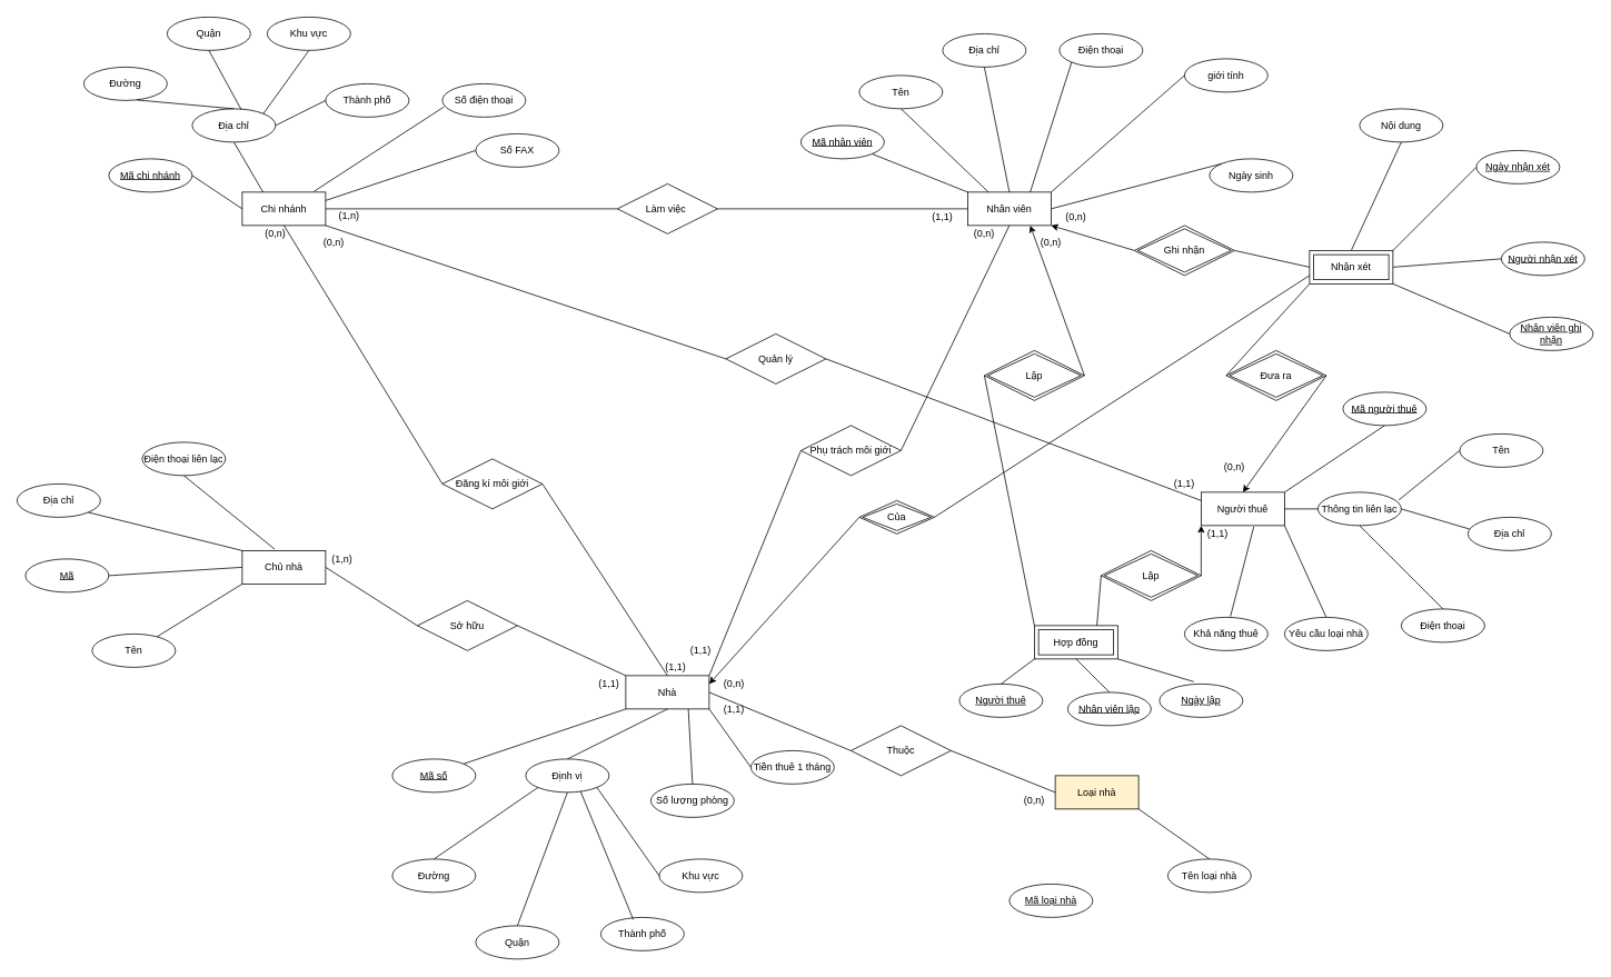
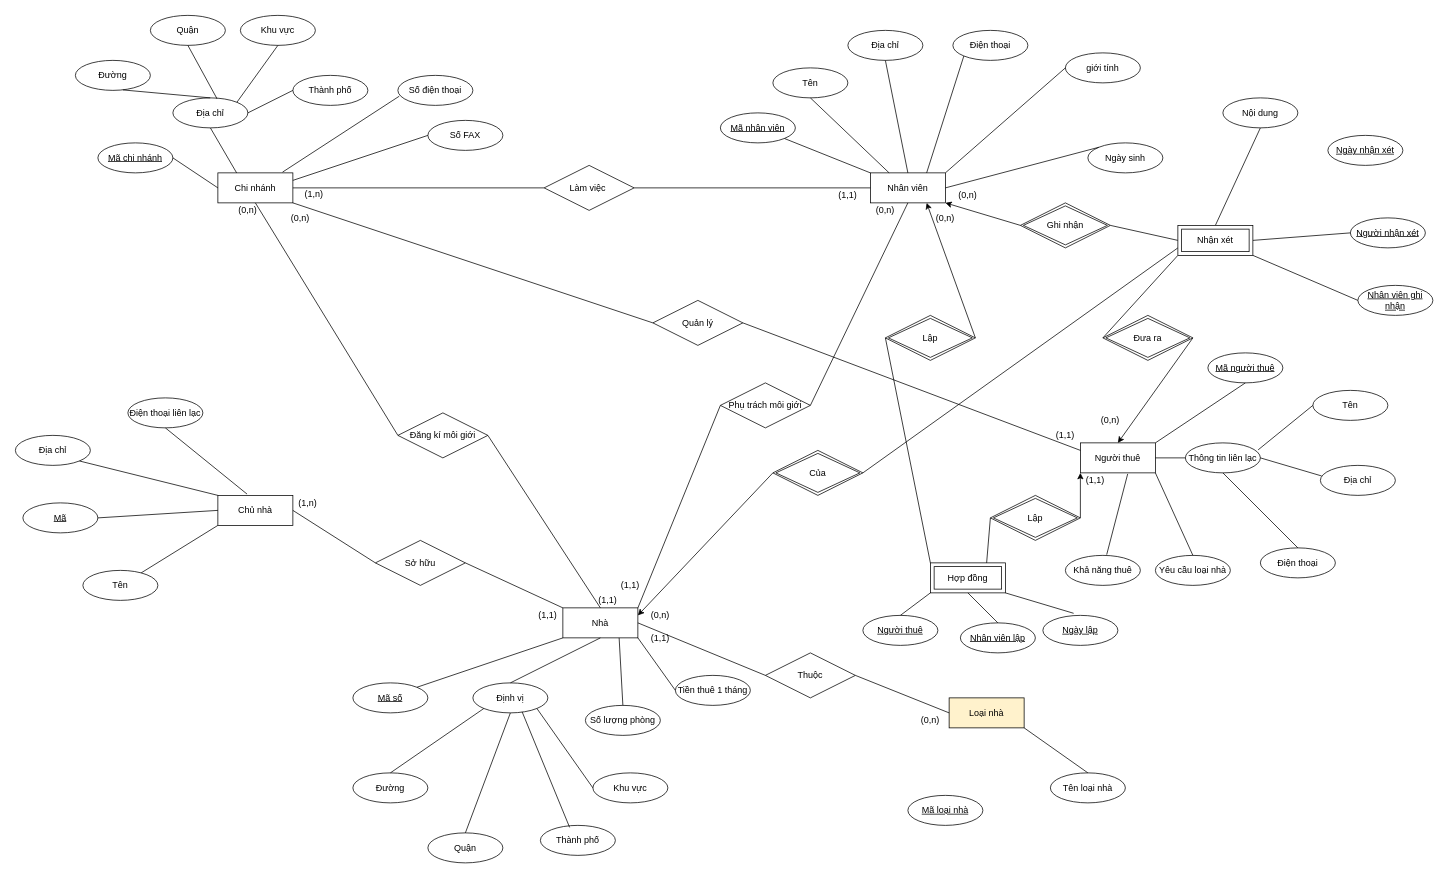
- <mxCell id="32" value="Làm việc&amp;nbsp;" style="shape=rhombus;perimeter=rhombusPerimeter;whiteSpace=wrap;html=1;align=center;" vertex="1" parent="1"><mxGeometry x="740" y="220" width="120" height="60" as="geometry" /></mxCell>
+ <mxCell id="32" value="Làm việc&amp;nbsp;" style="shape=rhombus;perimeter=rhombusPerimeter;whiteSpace=wrap;html=1;align=center;" vertex="1" parent="1"><mxGeometry x="725" y="220" width="120" height="60" as="geometry" /></mxCell>
- <mxCell id="100" value="" style="endArrow=none;html=1;rounded=0;entryX=0;entryY=0.5;entryDx=0;entryDy=0;exitX=1;exitY=0;exitDx=0;exitDy=0;exitPerimeter=0;" edge="1" parent="1" source="106" target="95"><mxGeometry relative="1" as="geometry"><mxPoint x="1670" y="300" as="sourcePoint" /><mxPoint x="1430" y="570" as="targetPoint" /></mxGeometry></mxCell>
- <mxCell id="111" value="Của" style="shape=rhombus;double=1;perimeter=rhombusPerimeter;whiteSpace=wrap;html=1;align=center;" vertex="1" parent="1"><mxGeometry x="1030" y="600" width="90" height="40" as="geometry" /></mxCell>
+ <mxCell id="111" value="Của" style="shape=rhombus;double=1;perimeter=rhombusPerimeter;whiteSpace=wrap;html=1;align=center;" vertex="1" parent="1"><mxGeometry x="1030" y="600" width="120" height="60" as="geometry" /></mxCell>
